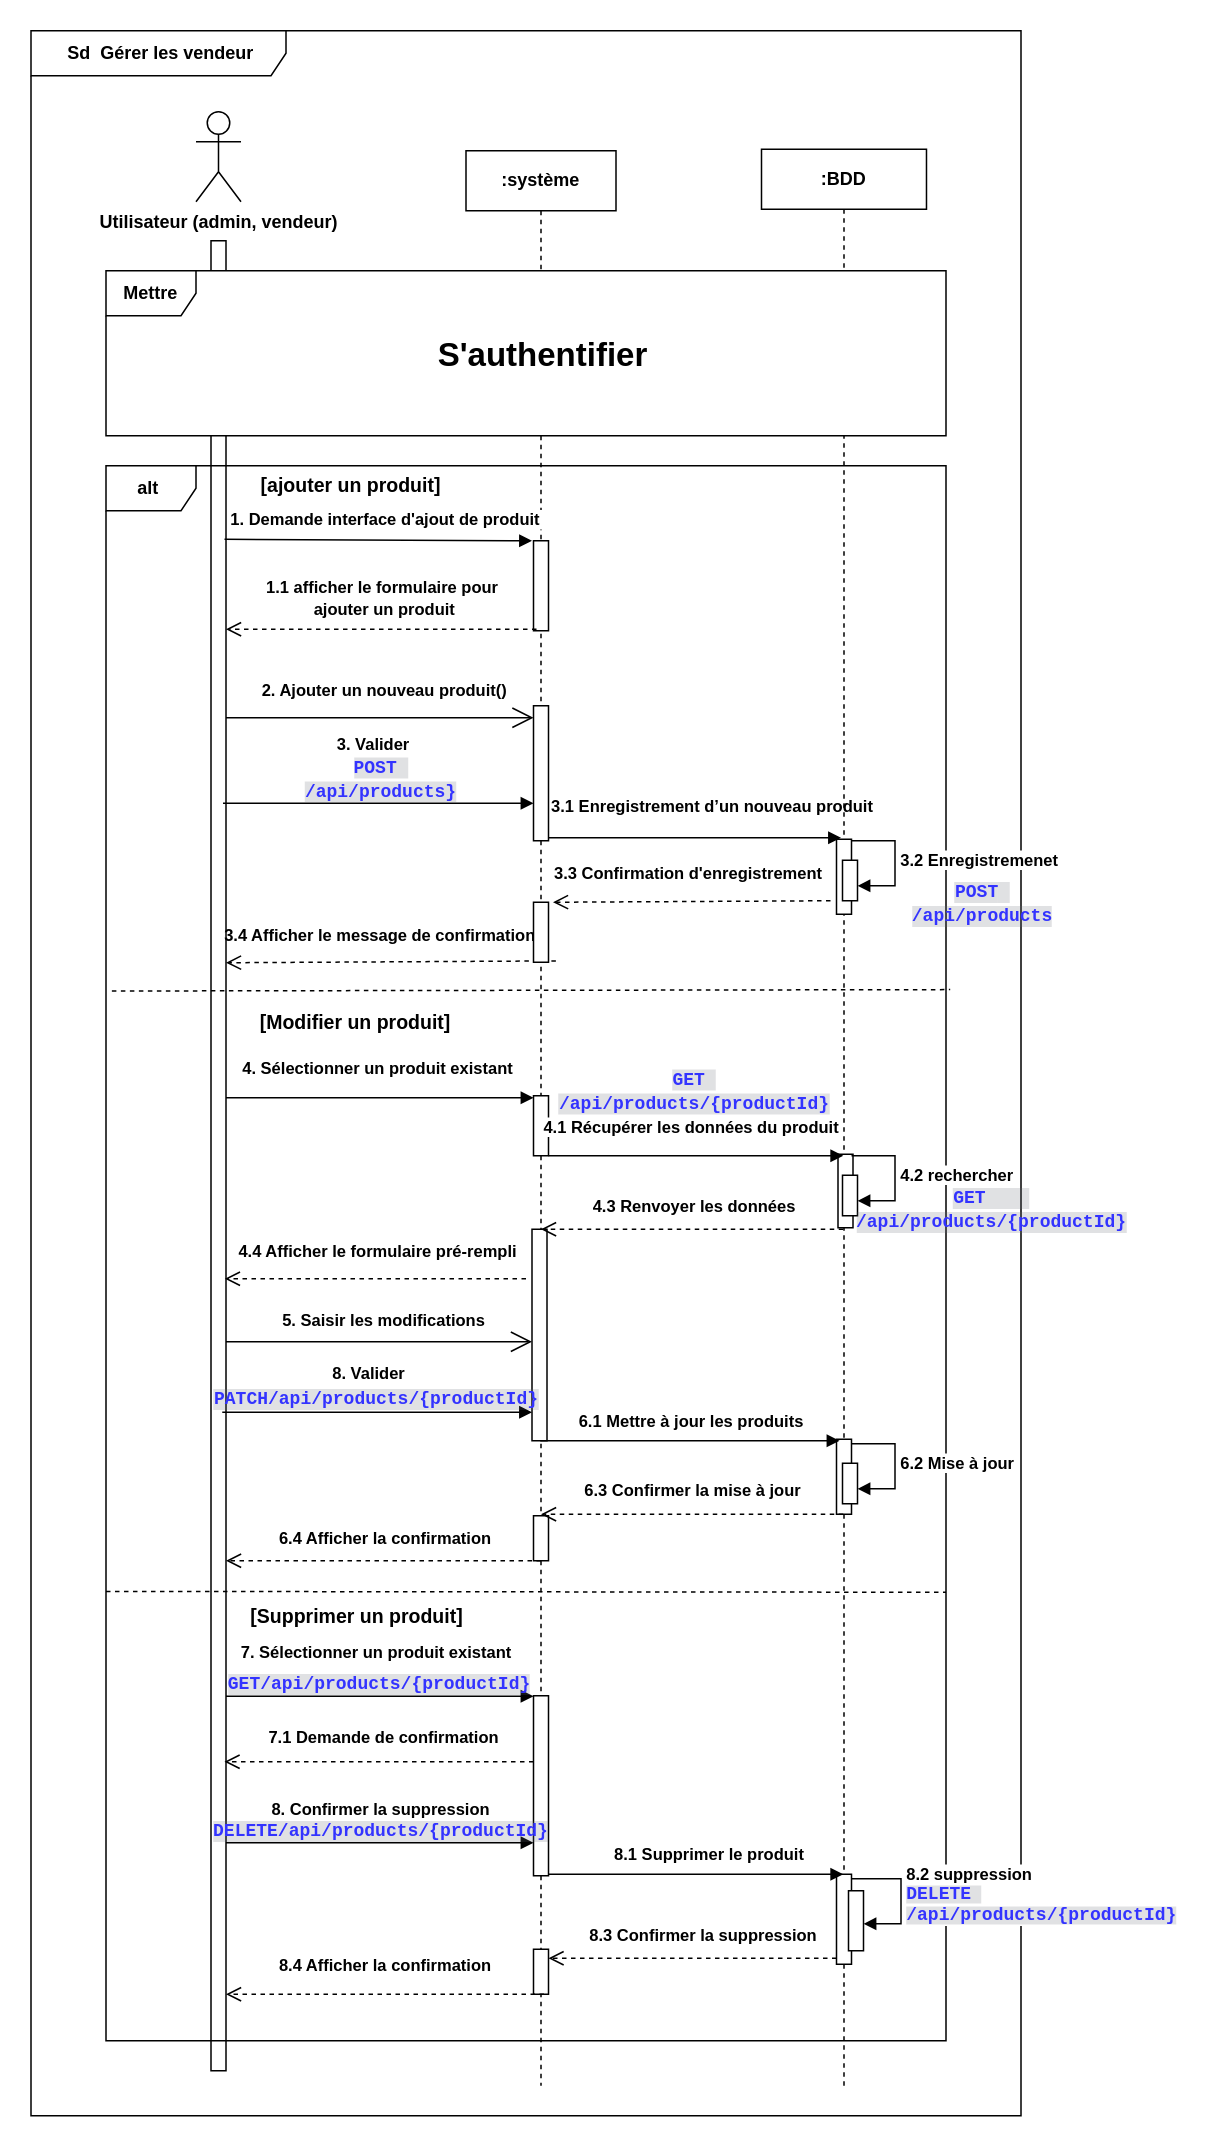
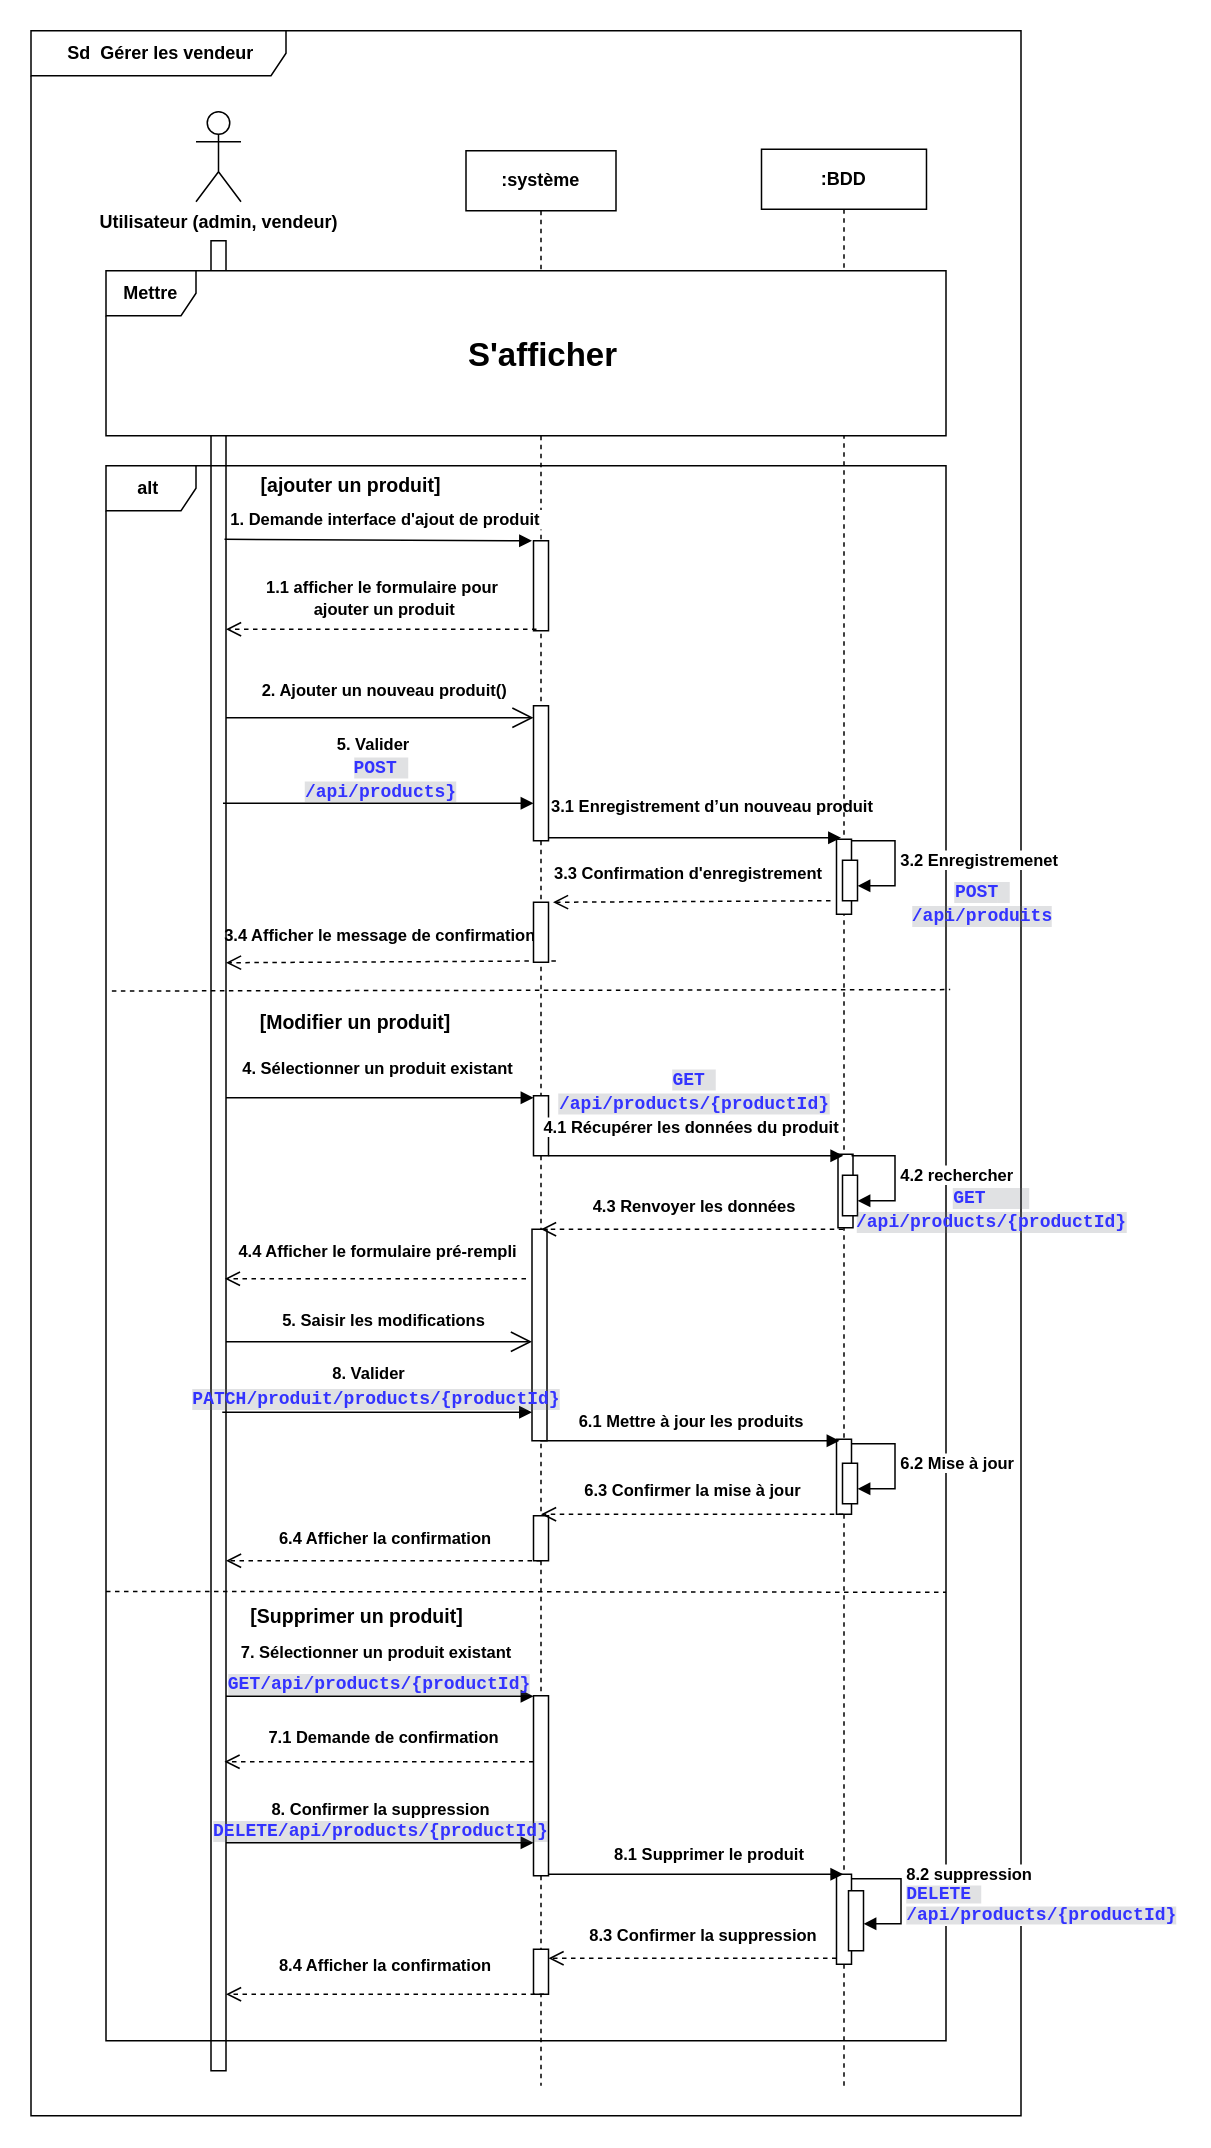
- <mxCell id="70" value="&lt;font style=&quot;font-size: 22px;&quot;&gt;&lt;b style=&quot;&quot;&gt;S'authentifier&lt;/b&gt;&lt;/font&gt;" style="text;html=1;align=center;verticalAlign=middle;resizable=0;points=[];autosize=1;strokeColor=none;fillColor=none;" vertex="1" parent="1"><mxGeometry x="281" y="217" width="160" height="40" as="geometry" /></mxCell>
+ <mxCell id="70" value="&lt;font style=&quot;font-size: 22px;&quot;&gt;&lt;b style=&quot;&quot;&gt;S'afficher&lt;/b&gt;&lt;/font&gt;" style="text;html=1;align=center;verticalAlign=middle;resizable=0;points=[];autosize=1;strokeColor=none;fillColor=none;" vertex="1" parent="1"><mxGeometry x="281" y="217" width="160" height="40" as="geometry" /></mxCell>
- <mxCell id="79" value="&lt;b style=&quot;font-size: 11px;&quot;&gt;3. Valider&lt;/b&gt;" style="text;html=1;align=center;verticalAlign=middle;resizable=0;points=[];autosize=1;strokeColor=none;fillColor=none;" vertex="1" parent="1"><mxGeometry x="213" y="481" width="70" height="30" as="geometry" /></mxCell>
+ <mxCell id="79" value="&lt;b style=&quot;font-size: 11px;&quot;&gt;5. Valider&lt;/b&gt;" style="text;html=1;align=center;verticalAlign=middle;resizable=0;points=[];autosize=1;strokeColor=none;fillColor=none;" vertex="1" parent="1"><mxGeometry x="213" y="481" width="70" height="30" as="geometry" /></mxCell>
- <mxCell id="71" value="&lt;font&gt;&lt;b&gt;&lt;span style=&quot;color: rgb(51, 51, 255); font-family: ui-monospace, SFMono-Regular, &amp;quot;SF Mono&amp;quot;, Menlo, Consolas, &amp;quot;Liberation Mono&amp;quot;, monospace; text-align: left; white-space: break-spaces; background-color: rgba(101, 108, 118, 0.2);&quot;&gt;POST&lt;/span&gt;&lt;span style=&quot;background-color: light-dark(rgba(101, 108, 118, 0.2), rgb(139, 145, 153)); color: light-dark(rgb(51, 51, 255), rgb(168, 168, 255)); font-family: ui-monospace, SFMono-Regular, &amp;quot;SF Mono&amp;quot;, Menlo, Consolas, &amp;quot;Liberation Mono&amp;quot;, monospace; text-align: left; white-space: break-spaces;&quot;&gt; /api/products&lt;/span&gt;&lt;/b&gt;&lt;/font&gt;" style="text;html=1;align=center;verticalAlign=middle;resizable=0;points=[];autosize=1;strokeColor=none;fillColor=none;" vertex="1" parent="1"><mxGeometry x="579" y="587" width="150" height="30" as="geometry" /></mxCell>
+ <mxCell id="71" value="&lt;font&gt;&lt;b&gt;&lt;span style=&quot;color: rgb(51, 51, 255); font-family: ui-monospace, SFMono-Regular, &amp;quot;SF Mono&amp;quot;, Menlo, Consolas, &amp;quot;Liberation Mono&amp;quot;, monospace; text-align: left; white-space: break-spaces; background-color: rgba(101, 108, 118, 0.2);&quot;&gt;POST&lt;/span&gt;&lt;span style=&quot;background-color: light-dark(rgba(101, 108, 118, 0.2), rgb(139, 145, 153)); color: light-dark(rgb(51, 51, 255), rgb(168, 168, 255)); font-family: ui-monospace, SFMono-Regular, &amp;quot;SF Mono&amp;quot;, Menlo, Consolas, &amp;quot;Liberation Mono&amp;quot;, monospace; text-align: left; white-space: break-spaces;&quot;&gt; /api/produits&lt;/span&gt;&lt;/b&gt;&lt;/font&gt;" style="text;html=1;align=center;verticalAlign=middle;resizable=0;points=[];autosize=1;strokeColor=none;fillColor=none;" vertex="1" parent="1"><mxGeometry x="579" y="587" width="150" height="30" as="geometry" /></mxCell>
- <mxCell id="72" value="&lt;div&gt;&lt;b style=&quot;&quot;&gt;&lt;font&gt;&lt;br&gt;&lt;/font&gt;&lt;/b&gt;&lt;div style=&quot;&quot;&gt;&lt;span style=&quot;font-family: ui-monospace, SFMono-Regular, &amp;quot;SF Mono&amp;quot;, Menlo, Consolas, &amp;quot;Liberation Mono&amp;quot;, monospace; text-align: left; white-space: break-spaces; background-color: rgba(101, 108, 118, 0.2);&quot;&gt;&lt;font style=&quot;color: rgb(51, 51, 255);&quot;&gt;&lt;b style=&quot;&quot;&gt;PATCH/api/products/{productId}&lt;/b&gt;&lt;/font&gt;&lt;/span&gt;&lt;/div&gt;&lt;/div&gt;" style="text;html=1;align=center;verticalAlign=middle;resizable=0;points=[];autosize=1;strokeColor=none;fillColor=none;" vertex="1" parent="1"><mxGeometry x="130" y="905" width="240" height="40" as="geometry" /></mxCell>
+ <mxCell id="72" value="&lt;div&gt;&lt;b style=&quot;&quot;&gt;&lt;font&gt;&lt;br&gt;&lt;/font&gt;&lt;/b&gt;&lt;div style=&quot;&quot;&gt;&lt;span style=&quot;font-family: ui-monospace, SFMono-Regular, &amp;quot;SF Mono&amp;quot;, Menlo, Consolas, &amp;quot;Liberation Mono&amp;quot;, monospace; text-align: left; white-space: break-spaces; background-color: rgba(101, 108, 118, 0.2);&quot;&gt;&lt;font style=&quot;color: rgb(51, 51, 255);&quot;&gt;&lt;b style=&quot;&quot;&gt;PATCH/produit/products/{productId}&lt;/b&gt;&lt;/font&gt;&lt;/span&gt;&lt;/div&gt;&lt;/div&gt;" style="text;html=1;align=center;verticalAlign=middle;resizable=0;points=[];autosize=1;strokeColor=none;fillColor=none;" vertex="1" parent="1"><mxGeometry x="130" y="905" width="240" height="40" as="geometry" /></mxCell>
